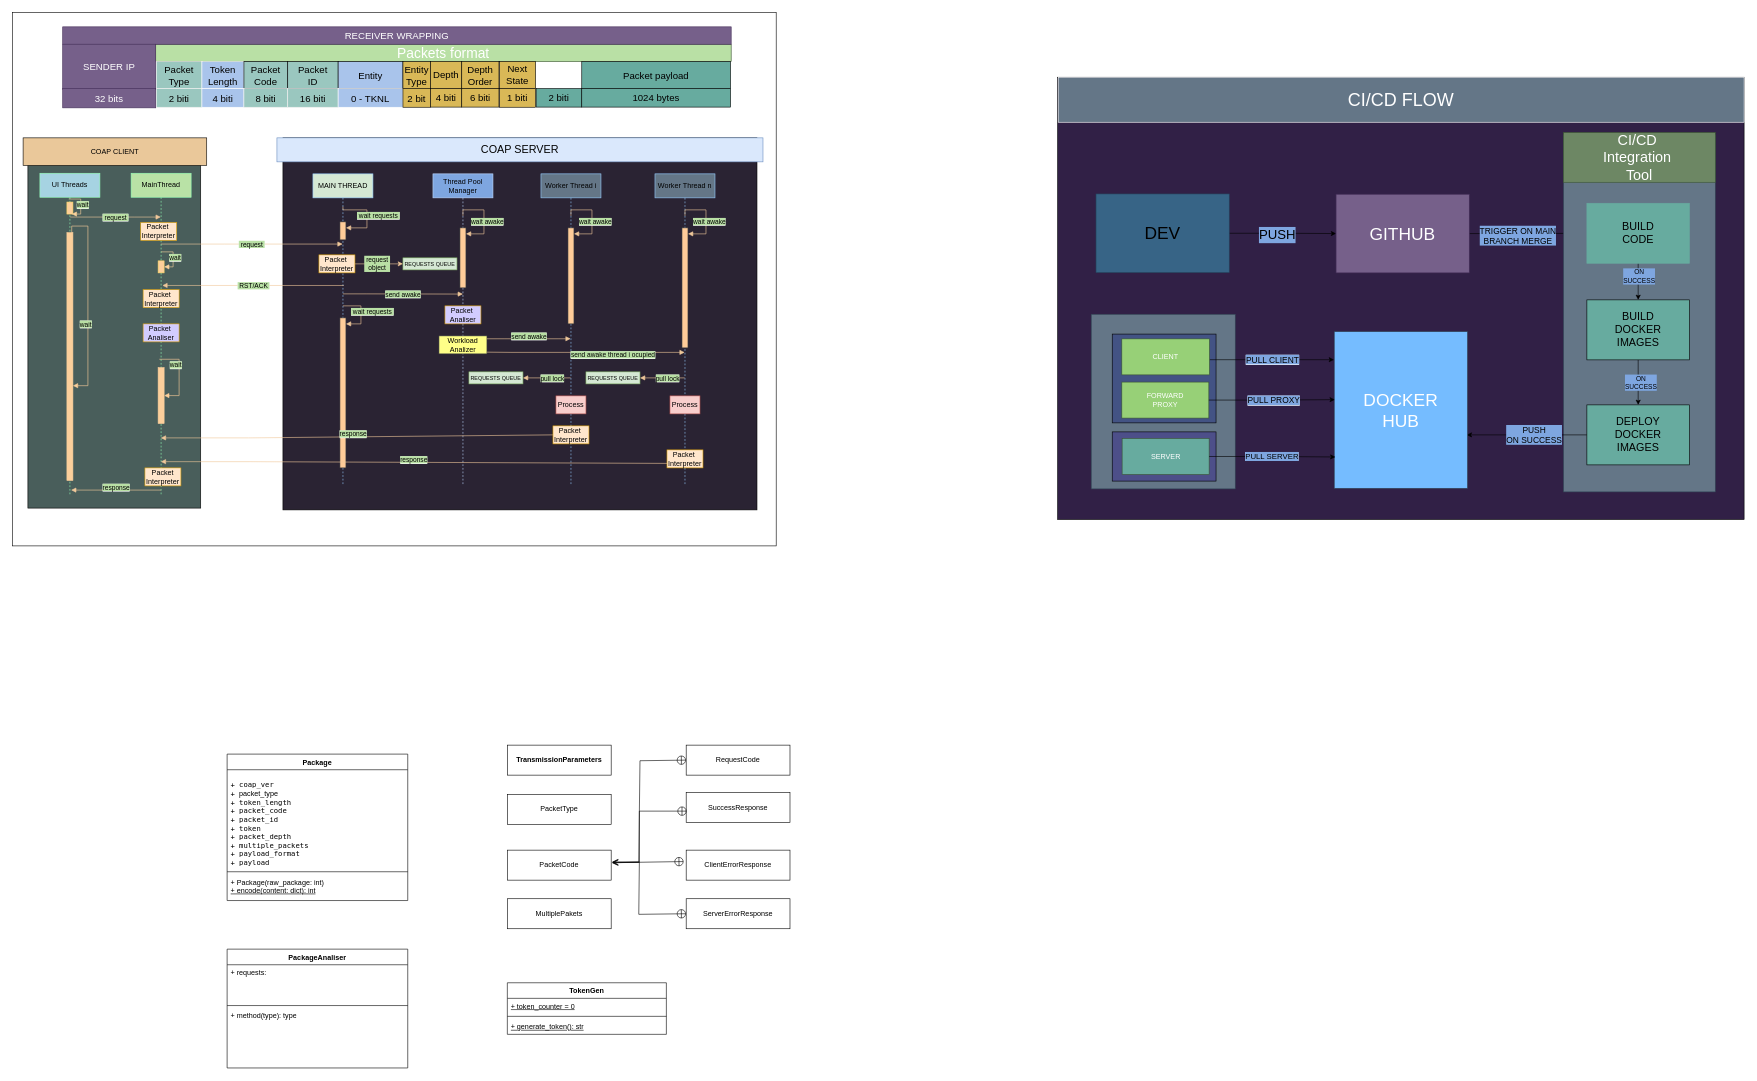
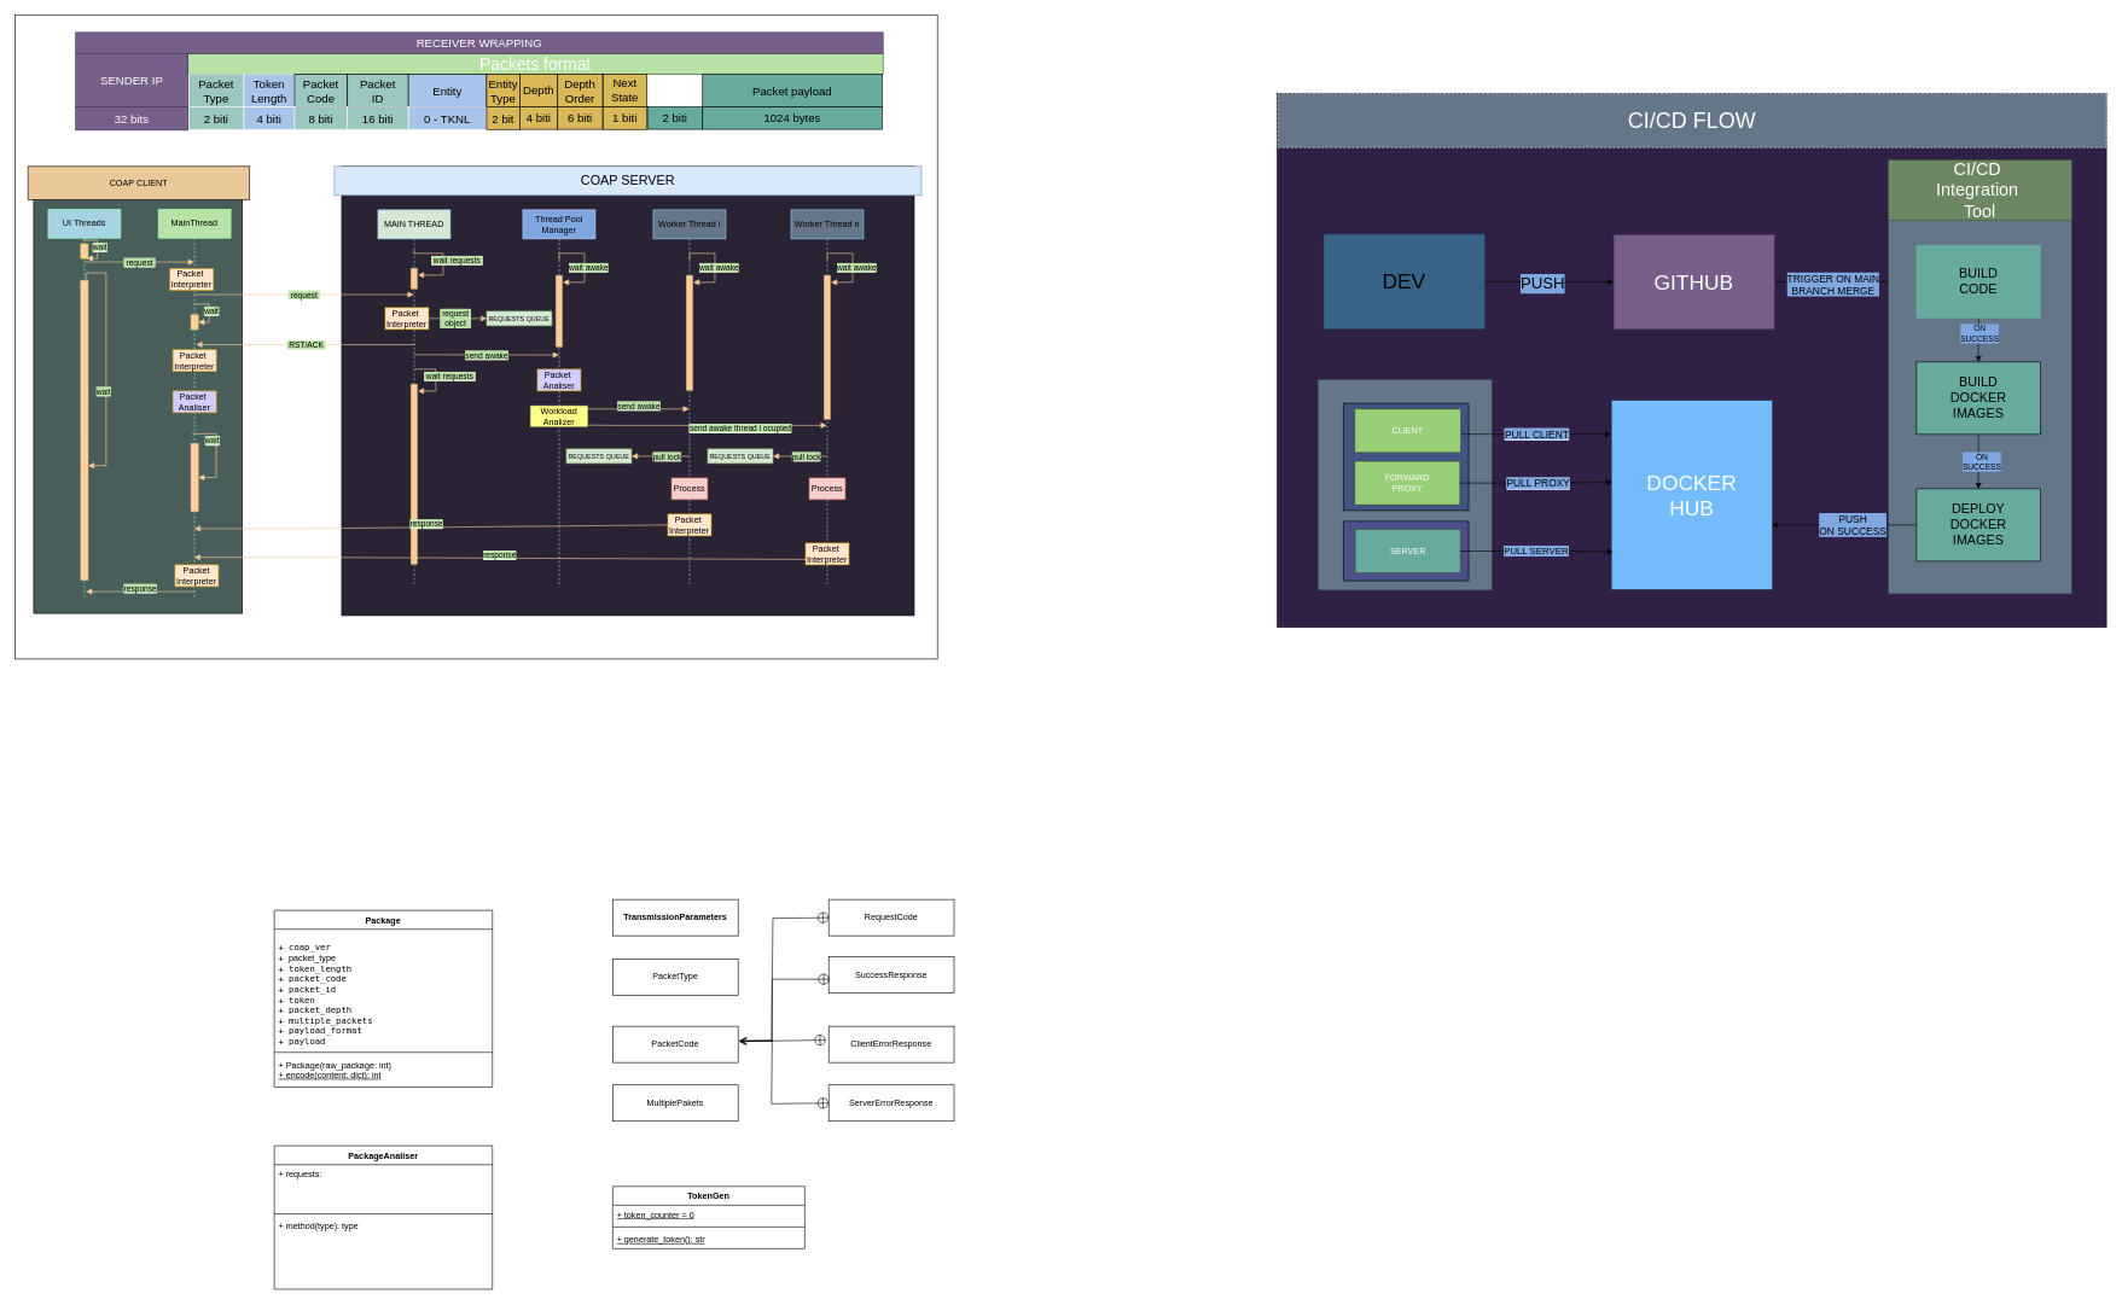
- <mxCell id="108" value="&lt;font style=&quot;font-size: 30px;&quot;&gt;CI/CD FLOW&lt;/font&gt;" style="rounded=0;whiteSpace=wrap;html=1;fillColor=#647687;fontColor=#ffffff;strokeColor=#ffffff;" vertex="1" parent="1"><mxGeometry x="1763" y="128" width="1143" height="75" as="geometry" /></mxCell>
+ <mxCell id="108" value="&lt;font style=&quot;font-size: 30px;&quot;&gt;CI/CD FLOW&lt;/font&gt;" style="rounded=0;whiteSpace=wrap;html=1;fillColor=#647687;fontColor=#ffffff;strokeColor=#ffffff;dashed=1;" vertex="1" parent="1"><mxGeometry x="1763" y="128" width="1143" height="75" as="geometry" /></mxCell>
